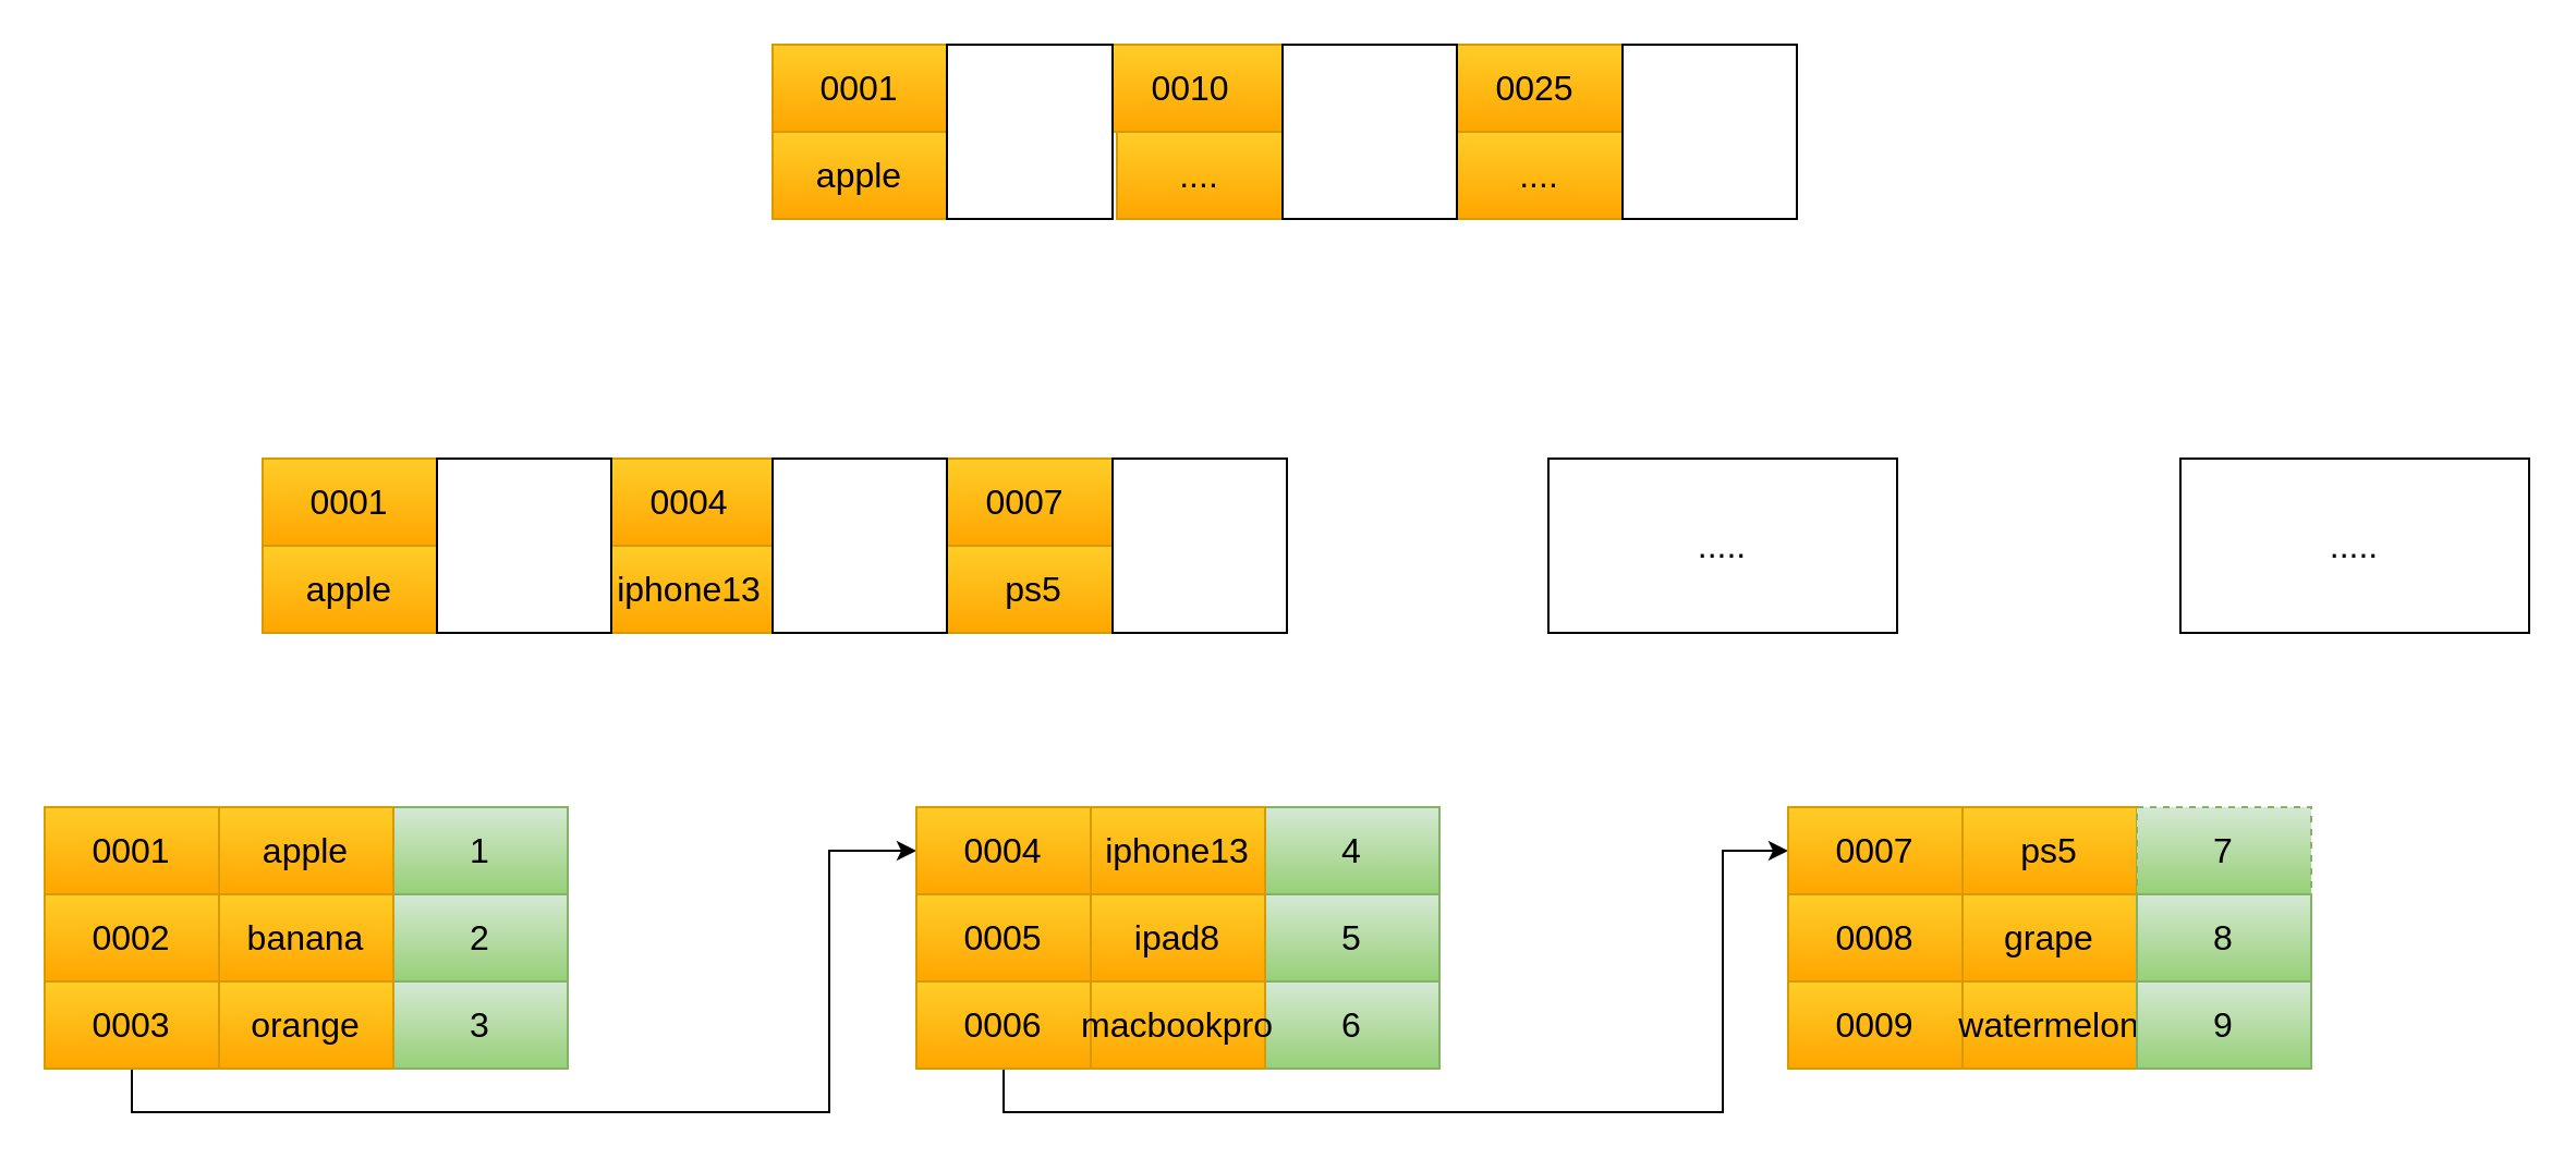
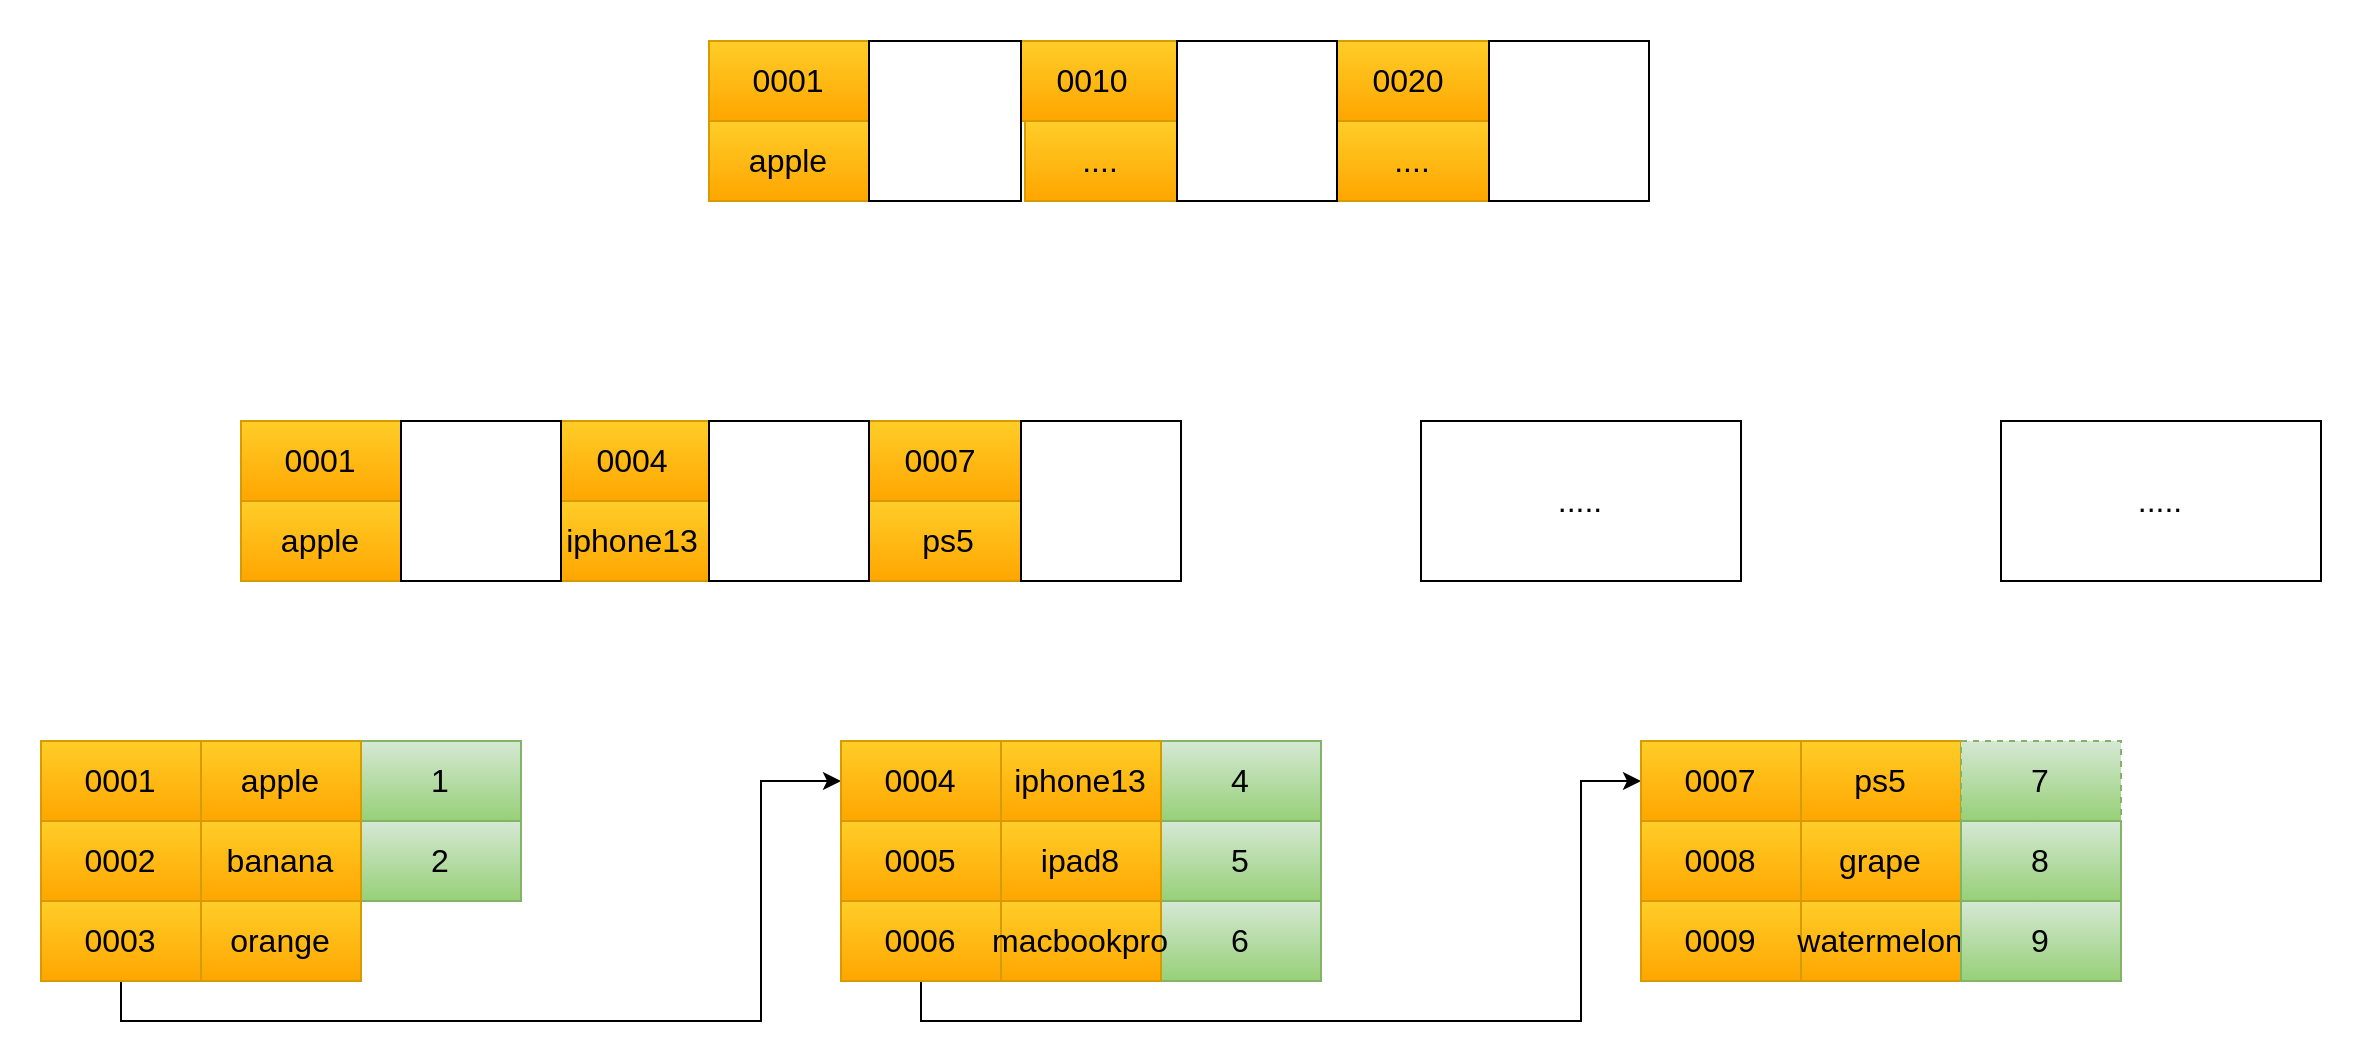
- <mxCell id="29" value="0025" style="rounded=0;whiteSpace=wrap;html=1;fontSize=16;fillColor=#ffcd28;gradientColor=#ffa500;strokeColor=#d79b00;" vertex="1" parent="1"><mxGeometry x="664" y="20" width="80" height="40" as="geometry" /></mxCell>
+ <mxCell id="29" value="0020" style="rounded=0;whiteSpace=wrap;html=1;fontSize=16;fillColor=#ffcd28;gradientColor=#ffa500;strokeColor=#d79b00;" vertex="1" parent="1"><mxGeometry x="664" y="20" width="80" height="40" as="geometry" /></mxCell>
- <mxCell id="11" value="3" style="rounded=0;whiteSpace=wrap;html=1;fontSize=16;fillColor=#d5e8d4;gradientColor=#97d077;strokeColor=#82b366;" vertex="1" parent="1"><mxGeometry x="180" y="450" width="80" height="40" as="geometry" /></mxCell>
